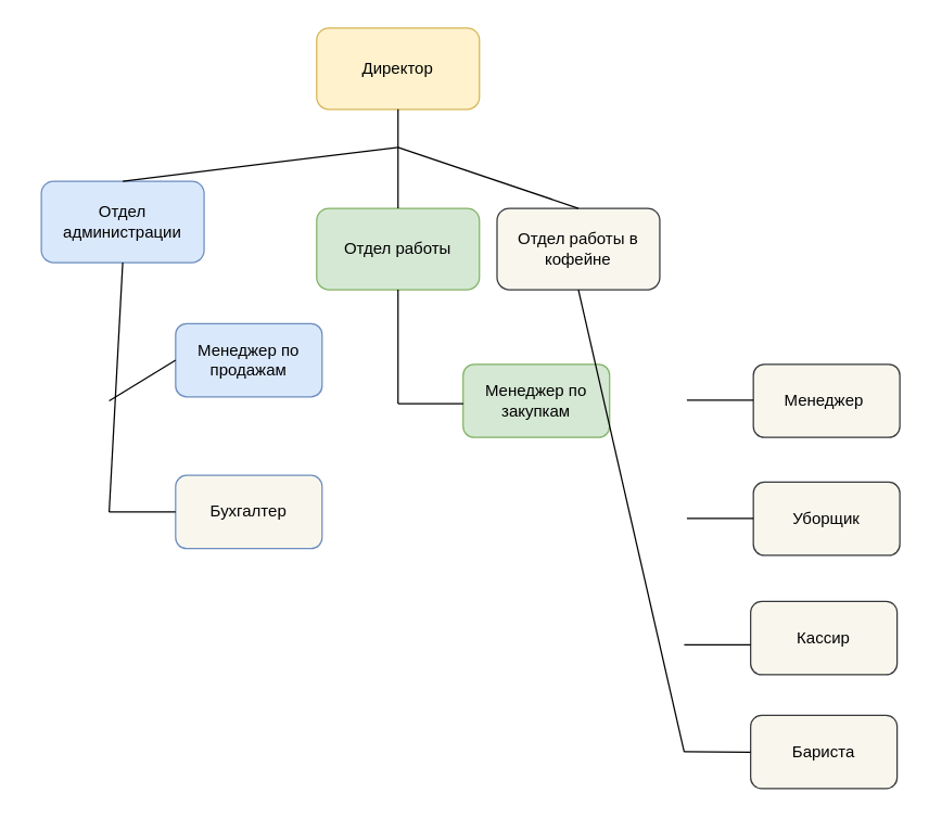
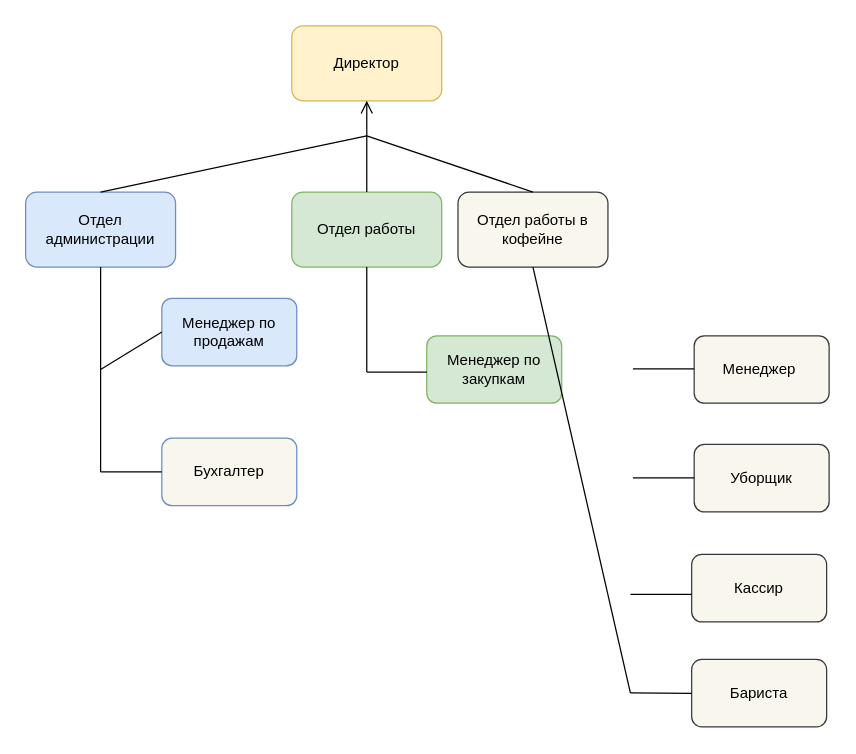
- <mxCell id="13" value="" style="endArrow=none;html=1;rounded=0;fontSize=12;startSize=8;endSize=8;curved=1;entryX=0.5;entryY=1;entryDx=0;entryDy=0;exitX=0.5;exitY=0;exitDx=0;exitDy=0;" edge="1" parent="1" source="4" target="2"><mxGeometry width="50" height="50" relative="1" as="geometry"><mxPoint x="374" y="322" as="sourcePoint" /><mxPoint x="393" y="242" as="targetPoint" /></mxGeometry></mxCell>
+ <mxCell id="13" value="" style="endArrow=open;html=1;rounded=0;fontSize=12;startSize=8;endSize=8;curved=1;entryX=0.5;entryY=1;entryDx=0;entryDy=0;exitX=0.5;exitY=0;exitDx=0;exitDy=0;" edge="1" parent="1" source="4" target="2"><mxGeometry width="50" height="50" relative="1" as="geometry"><mxPoint x="374" y="322" as="sourcePoint" /><mxPoint x="393" y="242" as="targetPoint" /></mxGeometry></mxCell>
- <mxCell id="3" value="Отдел администрации" style="rounded=1;whiteSpace=wrap;html=1;fillColor=#dae8fc;strokeColor=#6c8ebf;" vertex="1" parent="1"><mxGeometry x="30" y="133" width="120" height="60" as="geometry" /></mxCell>
+ <mxCell id="3" value="Отдел администрации" style="rounded=1;whiteSpace=wrap;html=1;fillColor=#dae8fc;strokeColor=#6c8ebf;" vertex="1" parent="1"><mxGeometry x="20" y="153" width="120" height="60" as="geometry" /></mxCell>
